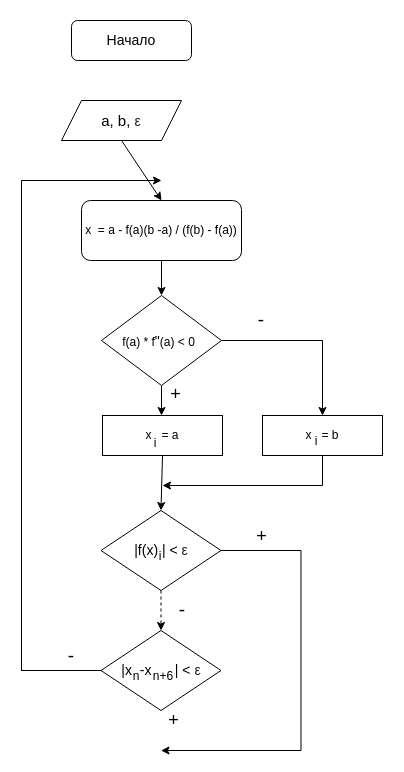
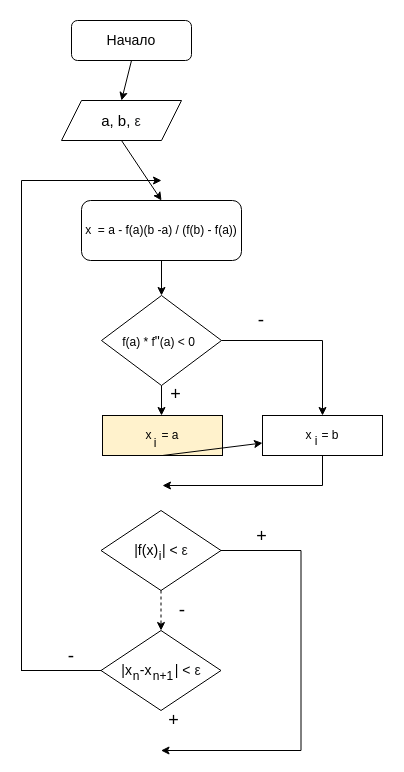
+ <mxCell id="3" value="" style="endArrow=classic;html=1;exitX=0.5;exitY=1;exitDx=0;exitDy=0;entryX=0.5;entryY=0;entryDx=0;entryDy=0;" parent="1" source="2" target="4" edge="1"><mxGeometry width="50" height="50" relative="1" as="geometry"><mxPoint x="181" y="180" as="sourcePoint" /><mxPoint x="161" y="100" as="targetPoint" /></mxGeometry></mxCell>
- <mxCell id="21" value="x&amp;nbsp; &amp;nbsp;= a" style="rounded=0;whiteSpace=wrap;html=1;" vertex="1" parent="1"><mxGeometry x="102" y="415" width="120" height="40" as="geometry" /></mxCell>
+ <mxCell id="21" value="x&amp;nbsp; &amp;nbsp;= a" style="rounded=0;whiteSpace=wrap;html=1;fillColor=#fff2cc;" vertex="1" parent="1"><mxGeometry x="102" y="415" width="120" height="40" as="geometry" /></mxCell>
- <mxCell id="25" value="" style="endArrow=classic;html=1;exitX=0.5;exitY=1;exitDx=0;exitDy=0;entryX=0.5;entryY=0;entryDx=0;entryDy=0;" edge="1" parent="1" source="21" target="5"><mxGeometry width="50" height="50" relative="1" as="geometry"><mxPoint x="161" y="480" as="sourcePoint" /><mxPoint x="311" y="470" as="targetPoint" /></mxGeometry></mxCell>
+ <mxCell id="25" value="" style="endArrow=classic;html=1;exitX=0.5;exitY=1;exitDx=0;exitDy=0;" edge="1" parent="1" source="21" target="22"><mxGeometry width="50" height="50" relative="1" as="geometry"><mxPoint x="161" y="480" as="sourcePoint" /><mxPoint x="311" y="470" as="targetPoint" /></mxGeometry></mxCell>
- <mxCell id="11" value="n+6" style="text;html=1;strokeColor=none;fillColor=none;align=center;verticalAlign=middle;whiteSpace=wrap;rounded=0;" parent="1" vertex="1"><mxGeometry x="142.5" y="666" width="40" height="20" as="geometry" /></mxCell>
+ <mxCell id="11" value="n+1" style="text;html=1;strokeColor=none;fillColor=none;align=center;verticalAlign=middle;whiteSpace=wrap;rounded=0;" parent="1" vertex="1"><mxGeometry x="142.5" y="666" width="40" height="20" as="geometry" /></mxCell>
